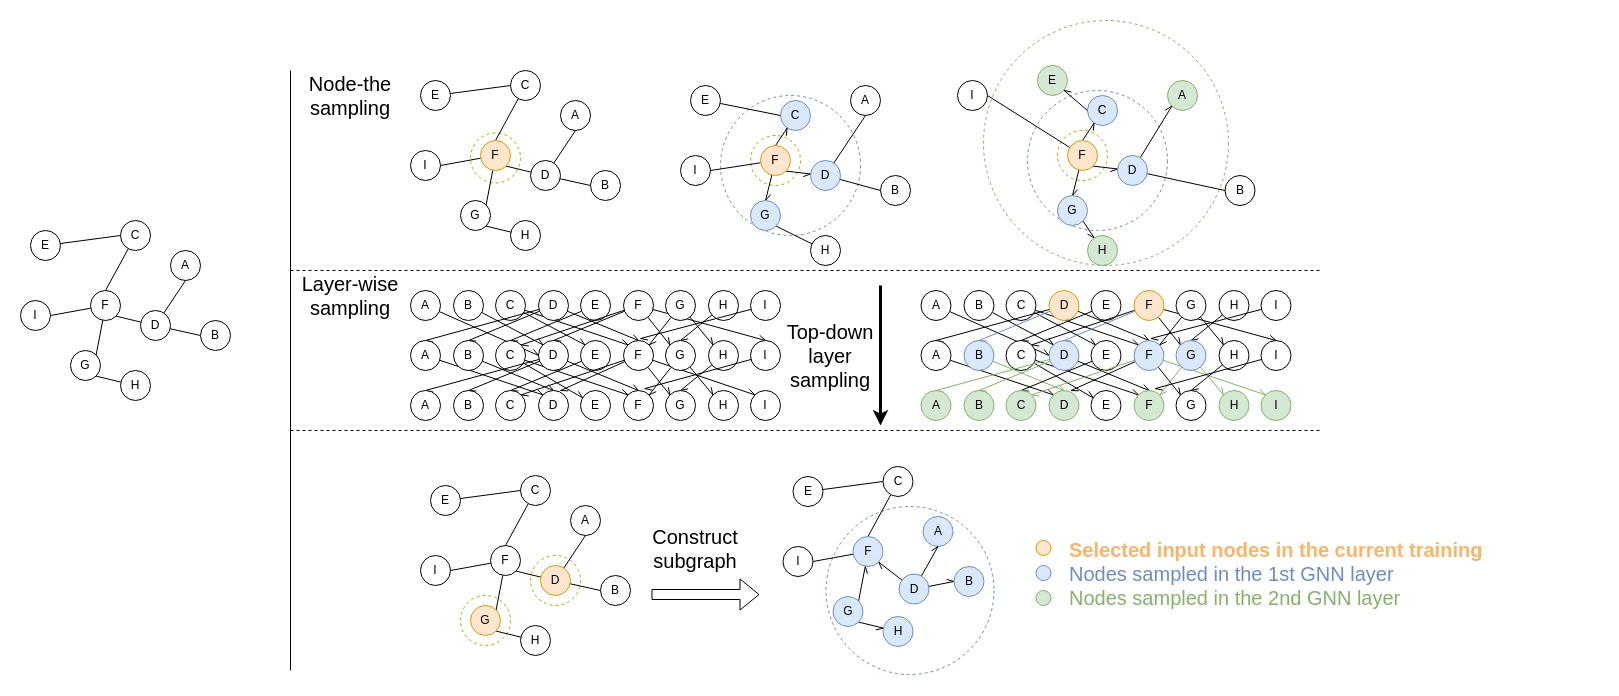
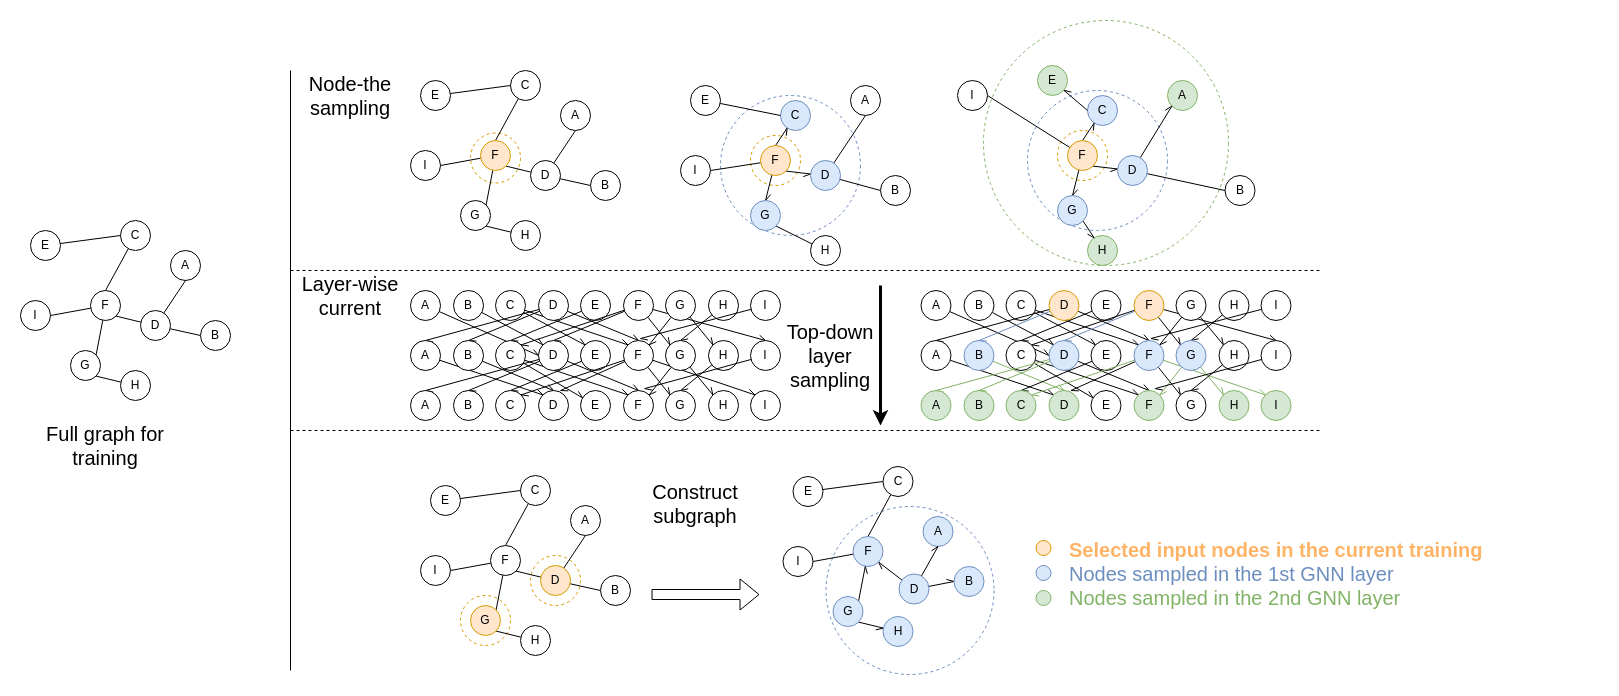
- <mxCell id="237" value="&lt;font style=&quot;font-size: 20px;&quot;&gt;Layer-wise&lt;/font&gt;&lt;div&gt;&lt;font style=&quot;font-size: 20px;&quot;&gt;sampling&lt;/font&gt;&lt;/div&gt;" style="text;html=1;align=center;verticalAlign=middle;whiteSpace=wrap;rounded=0;fontFamily=Helvetica;fontSize=11;fontColor=default;labelBackgroundColor=default;" vertex="1" parent="1"><mxGeometry x="270" y="280" width="160" height="30" as="geometry" /></mxCell>
+ <mxCell id="237" value="&lt;font style=&quot;font-size: 20px;&quot;&gt;Layer-wise&lt;/font&gt;&lt;div&gt;&lt;font style=&quot;font-size: 20px;&quot;&gt;current&lt;/font&gt;&lt;/div&gt;" style="text;html=1;align=center;verticalAlign=middle;whiteSpace=wrap;rounded=0;fontFamily=Helvetica;fontSize=11;fontColor=default;labelBackgroundColor=default;" vertex="1" parent="1"><mxGeometry x="270" y="280" width="160" height="30" as="geometry" /></mxCell>
+ <mxCell id="235" value="&lt;font style=&quot;font-size: 20px;&quot;&gt;Full graph for training&lt;/font&gt;" style="text;html=1;align=center;verticalAlign=middle;whiteSpace=wrap;rounded=0;fontFamily=Helvetica;fontSize=11;fontColor=default;labelBackgroundColor=default;" vertex="1" parent="1"><mxGeometry x="25" y="430" width="160" height="30" as="geometry" /></mxCell>
- <mxCell id="244" value="&lt;span style=&quot;font-size: 20px;&quot;&gt;Construct subgraph&lt;/span&gt;" style="text;html=1;align=center;verticalAlign=middle;whiteSpace=wrap;rounded=0;fontFamily=Helvetica;fontSize=11;fontColor=default;labelBackgroundColor=default;" vertex="1" parent="1"><mxGeometry x="615" y="532.5" width="160" height="30" as="geometry" /></mxCell>
+ <mxCell id="244" value="&lt;span style=&quot;font-size: 20px;&quot;&gt;Construct subgraph&lt;/span&gt;" style="text;html=1;align=center;verticalAlign=middle;whiteSpace=wrap;rounded=0;fontFamily=Helvetica;fontSize=11;fontColor=default;labelBackgroundColor=default;" vertex="1" parent="1"><mxGeometry x="615" y="487.5" width="160" height="30" as="geometry" /></mxCell>
